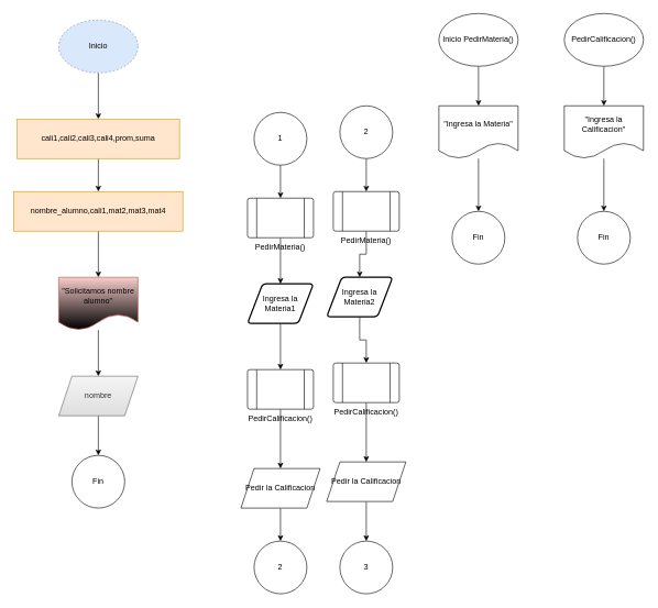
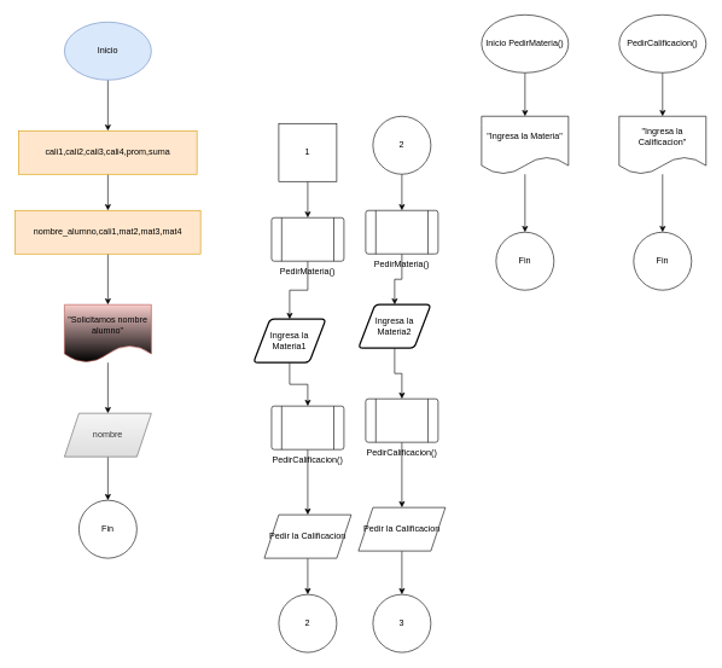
- <mxCell id="3" value="Inicio" style="ellipse;whiteSpace=wrap;html=1;strokeColor=#6c8ebf;fillColor=#dae8fc;dashed=1;" vertex="1" parent="1"><mxGeometry x="88" y="30" width="120" height="80" as="geometry" /></mxCell>
+ <mxCell id="3" value="Inicio" style="ellipse;whiteSpace=wrap;html=1;strokeColor=#6c8ebf;fillColor=#dae8fc;" vertex="1" parent="1"><mxGeometry x="88" y="30" width="120" height="80" as="geometry" /></mxCell>
- <mxCell id="13" value="1" style="ellipse;whiteSpace=wrap;html=1;aspect=fixed;" vertex="1" parent="1"><mxGeometry x="384" y="170" width="80" height="80" as="geometry" /></mxCell>
+ <mxCell id="13" value="1" style="whiteSpace=wrap;html=1;aspect=fixed;rounded=0;" vertex="1" parent="1"><mxGeometry x="384" y="170" width="80" height="80" as="geometry" /></mxCell>
- <mxCell id="21" value="Ingresa la Materia1" style="shape=parallelogram;html=1;strokeWidth=2;perimeter=parallelogramPerimeter;whiteSpace=wrap;rounded=1;arcSize=12;size=0.23;" vertex="1" parent="1"><mxGeometry x="374" y="430" width="100" height="60" as="geometry" /></mxCell>
+ <mxCell id="21" value="Ingresa la Materia1" style="shape=parallelogram;html=1;strokeWidth=2;perimeter=parallelogramPerimeter;whiteSpace=wrap;rounded=1;arcSize=12;size=0.23;" vertex="1" parent="1"><mxGeometry x="349" y="440" width="100" height="60" as="geometry" /></mxCell>
